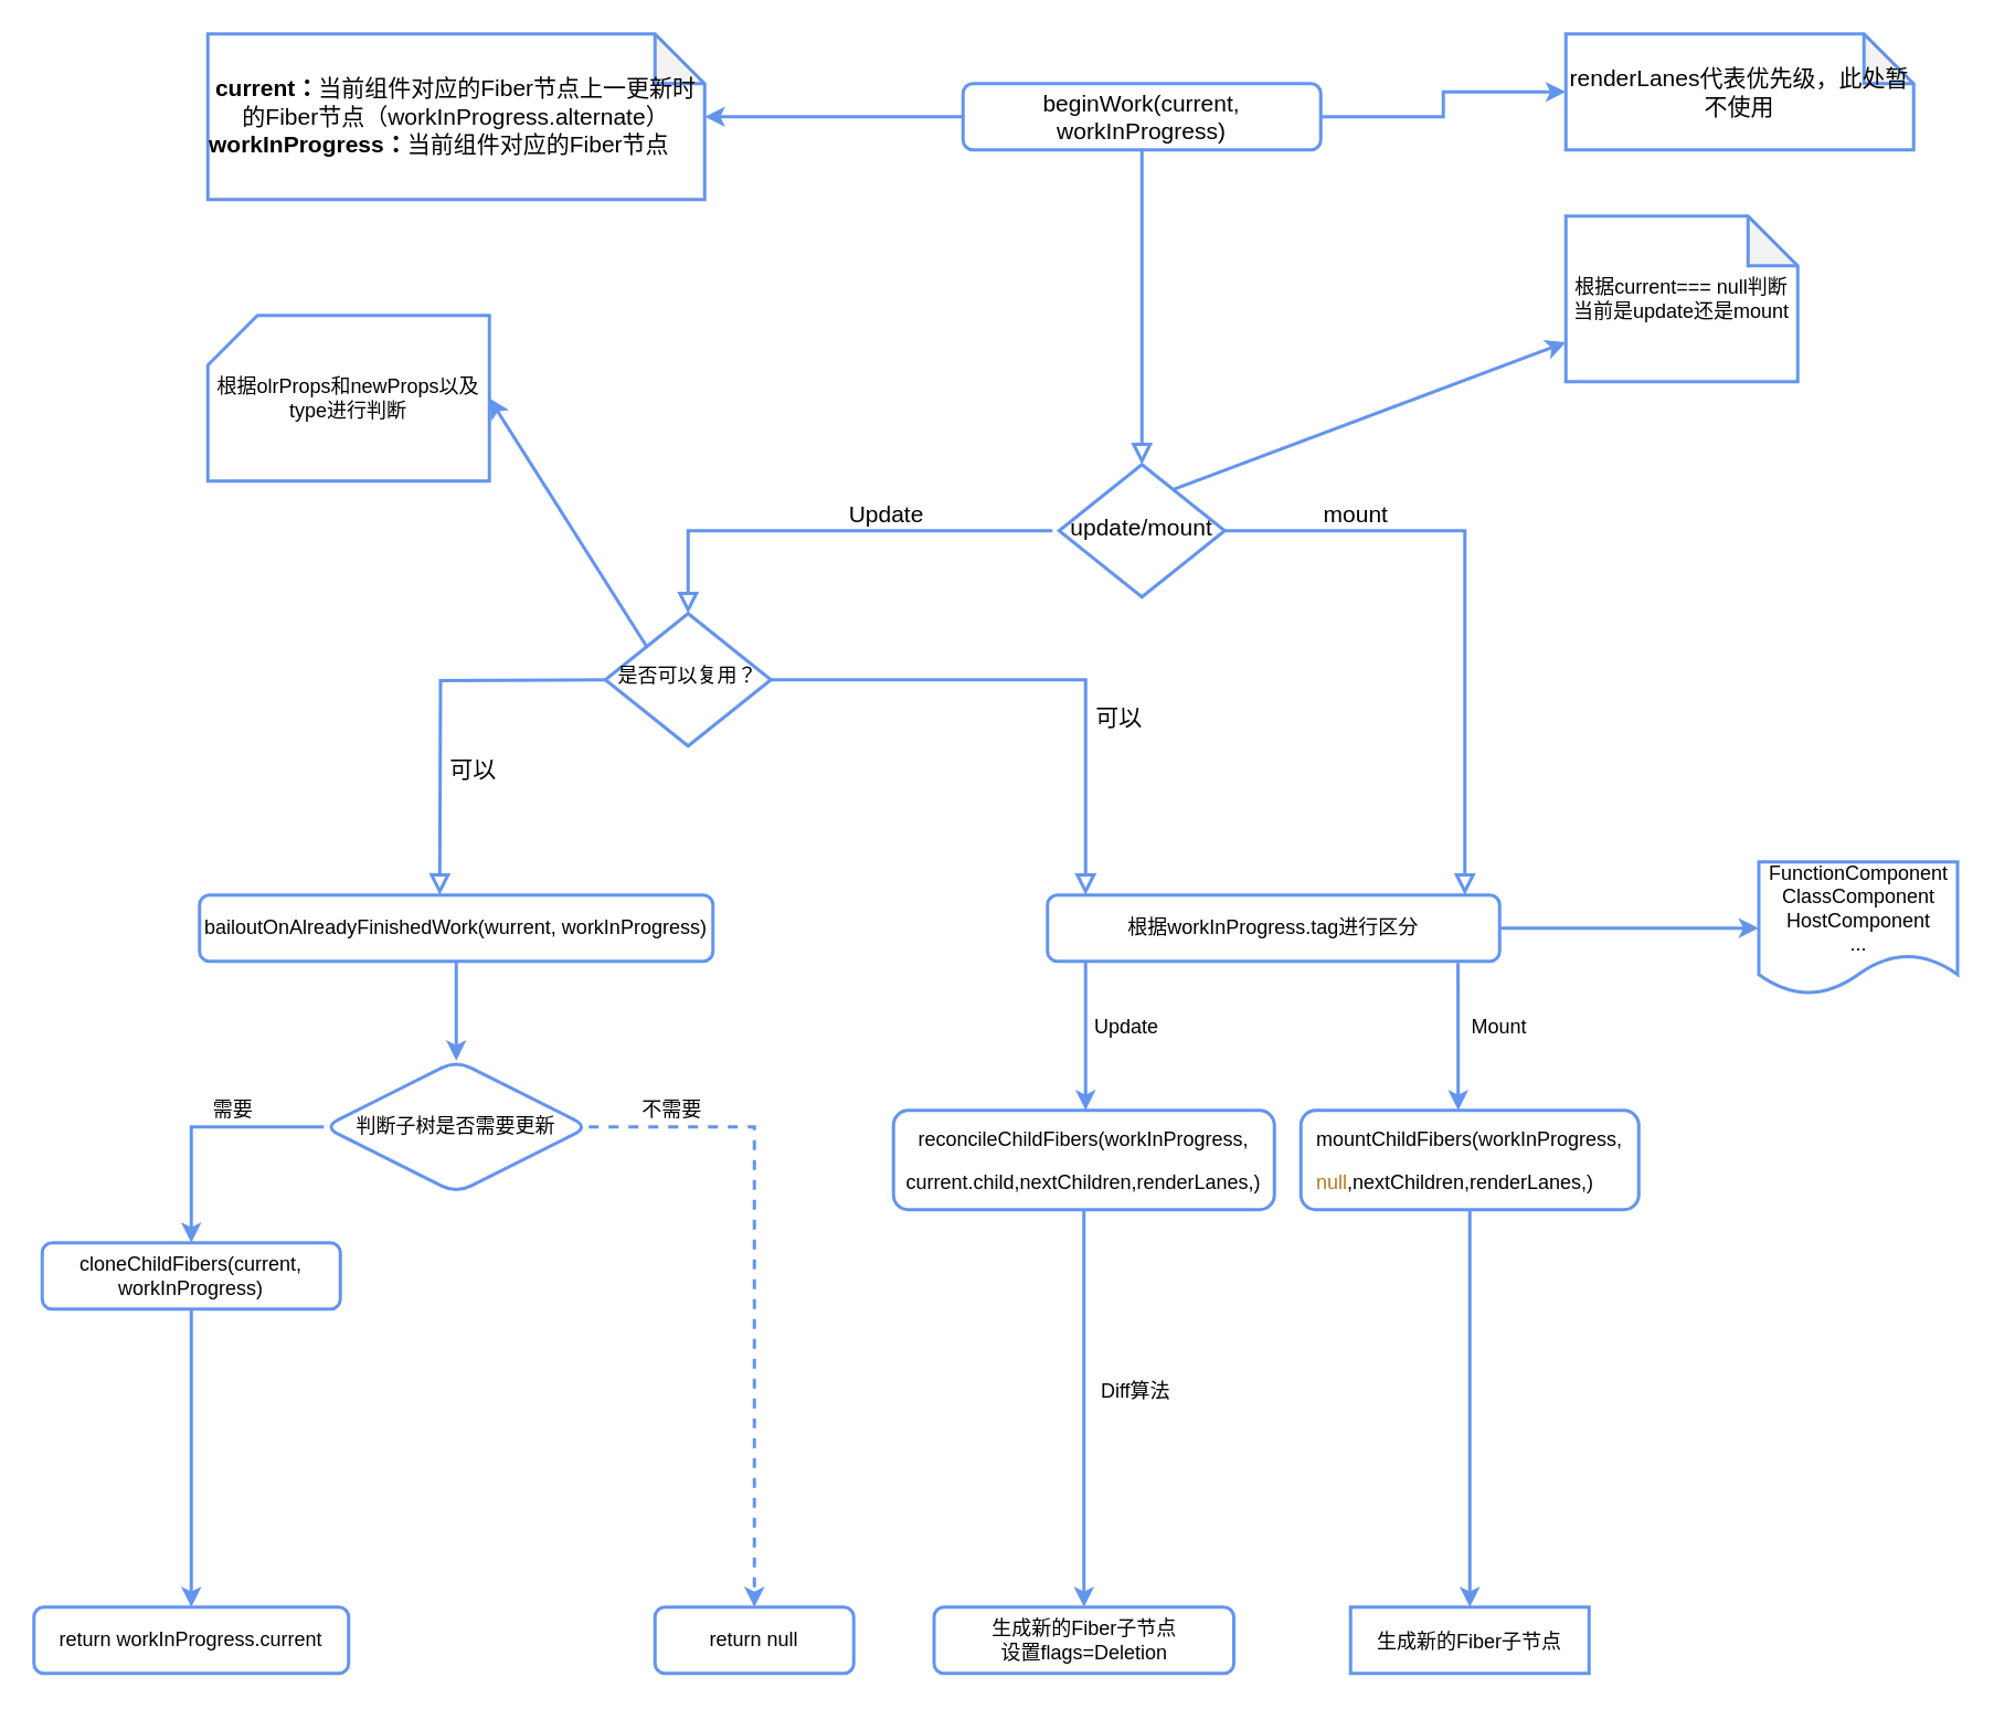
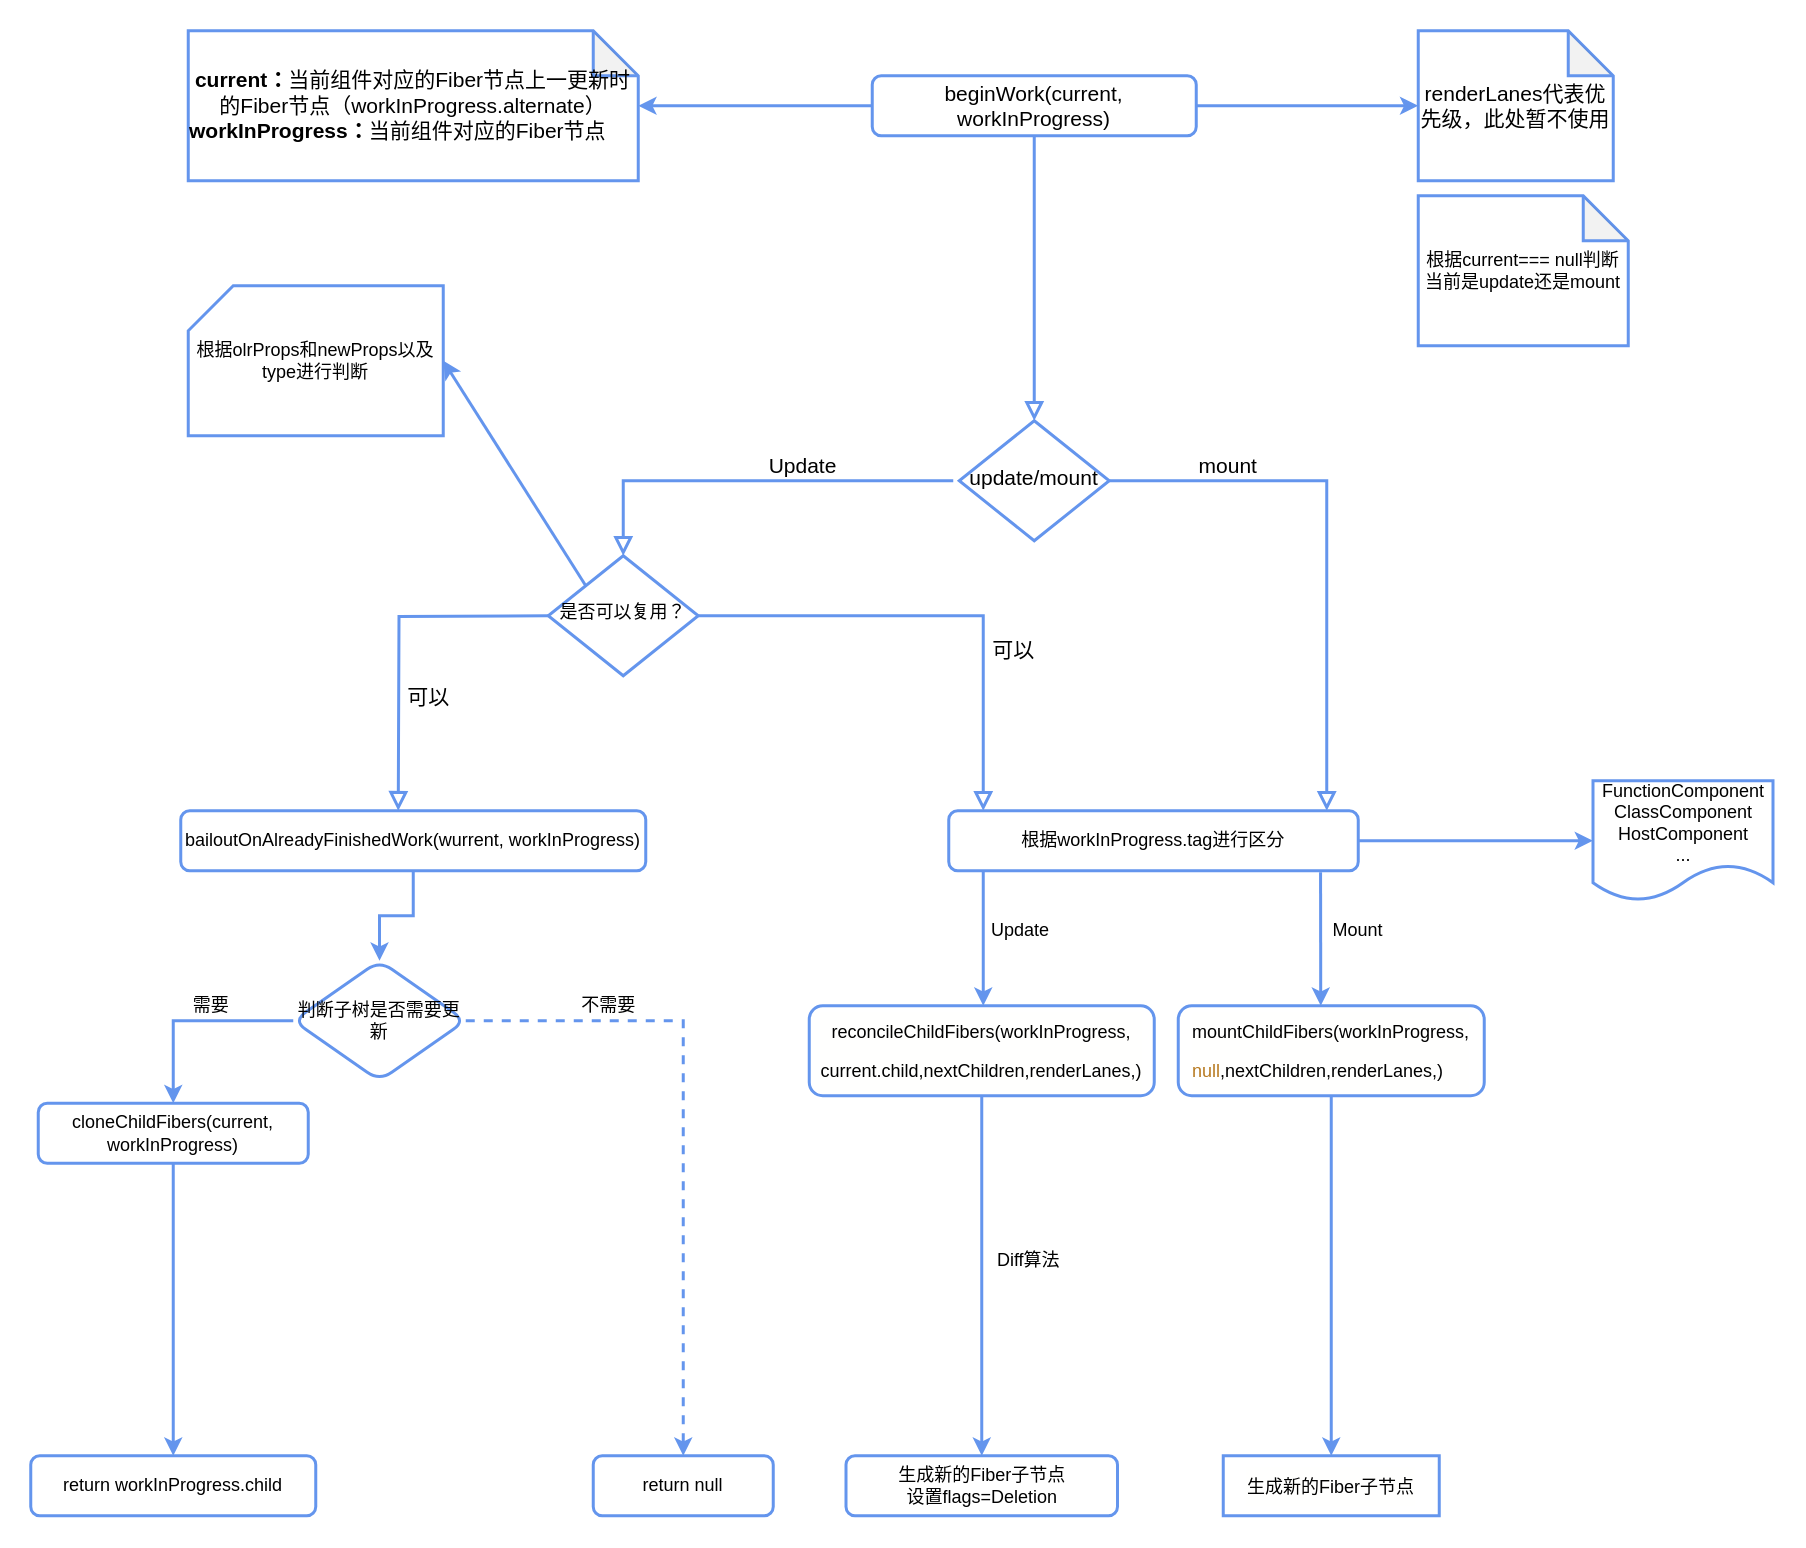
- <mxCell id="11" value="&lt;font style=&quot;font-size: 14px&quot;&gt;renderLanes代表优先级，此处暂不使用&lt;/font&gt;" style="shape=note;whiteSpace=wrap;html=1;backgroundOutline=1;darkOpacity=0.05;rounded=1;shadow=0;strokeColor=#6495ED;strokeWidth=2;glass=0;" vertex="1" parent="1"><mxGeometry x="945" y="20" width="210" height="70" as="geometry" /></mxCell>
+ <mxCell id="11" value="&lt;font style=&quot;font-size: 14px&quot;&gt;renderLanes代表优先级，此处暂不使用&lt;/font&gt;" style="shape=note;whiteSpace=wrap;html=1;backgroundOutline=1;darkOpacity=0.05;rounded=1;shadow=0;strokeColor=#6495ED;strokeWidth=2;glass=0;" vertex="1" parent="1"><mxGeometry x="945" y="20" width="130" height="100" as="geometry" /></mxCell>
- <mxCell id="16" value="" style="endArrow=classic;html=1;strokeColor=#6495ED;strokeWidth=2;exitX=0.69;exitY=0.188;exitDx=0;exitDy=0;exitPerimeter=0;" edge="1" parent="1" source="7" target="17"><mxGeometry width="50" height="50" relative="1" as="geometry"><mxPoint x="705" y="460" as="sourcePoint" /><mxPoint x="755" y="410" as="targetPoint" /></mxGeometry></mxCell>
- <mxCell id="26" value="判断子树是否需要更新" style="rhombus;whiteSpace=wrap;html=1;rounded=1;shadow=0;strokeColor=#6495ED;strokeWidth=2;glass=0;" vertex="1" parent="1"><mxGeometry x="195" y="640" width="160" height="80" as="geometry" /></mxCell>
+ <mxCell id="26" value="判断子树是否需要更新" style="rhombus;whiteSpace=wrap;html=1;rounded=1;shadow=0;strokeColor=#6495ED;strokeWidth=2;glass=0;" vertex="1" parent="1"><mxGeometry x="195" y="640" width="115" height="80" as="geometry" /></mxCell>
- <mxCell id="36" value="cloneChildFibers(current, workInProgress)" style="whiteSpace=wrap;html=1;rounded=1;shadow=0;strokeColor=#6495ED;strokeWidth=2;glass=0;" vertex="1" parent="1"><mxGeometry x="25" y="750" width="180" height="40" as="geometry" /></mxCell>
+ <mxCell id="36" value="cloneChildFibers(current, workInProgress)" style="whiteSpace=wrap;html=1;rounded=1;shadow=0;strokeColor=#6495ED;strokeWidth=2;glass=0;" vertex="1" parent="1"><mxGeometry x="25" y="735" width="180" height="40" as="geometry" /></mxCell>
- <mxCell id="40" value="return workInProgress.current" style="whiteSpace=wrap;html=1;rounded=1;shadow=0;strokeColor=#6495ED;strokeWidth=2;glass=0;" vertex="1" parent="1"><mxGeometry x="20" y="970" width="190" height="40" as="geometry" /></mxCell>
+ <mxCell id="40" value="return workInProgress.child" style="whiteSpace=wrap;html=1;rounded=1;shadow=0;strokeColor=#6495ED;strokeWidth=2;glass=0;" vertex="1" parent="1"><mxGeometry x="20" y="970" width="190" height="40" as="geometry" /></mxCell>
